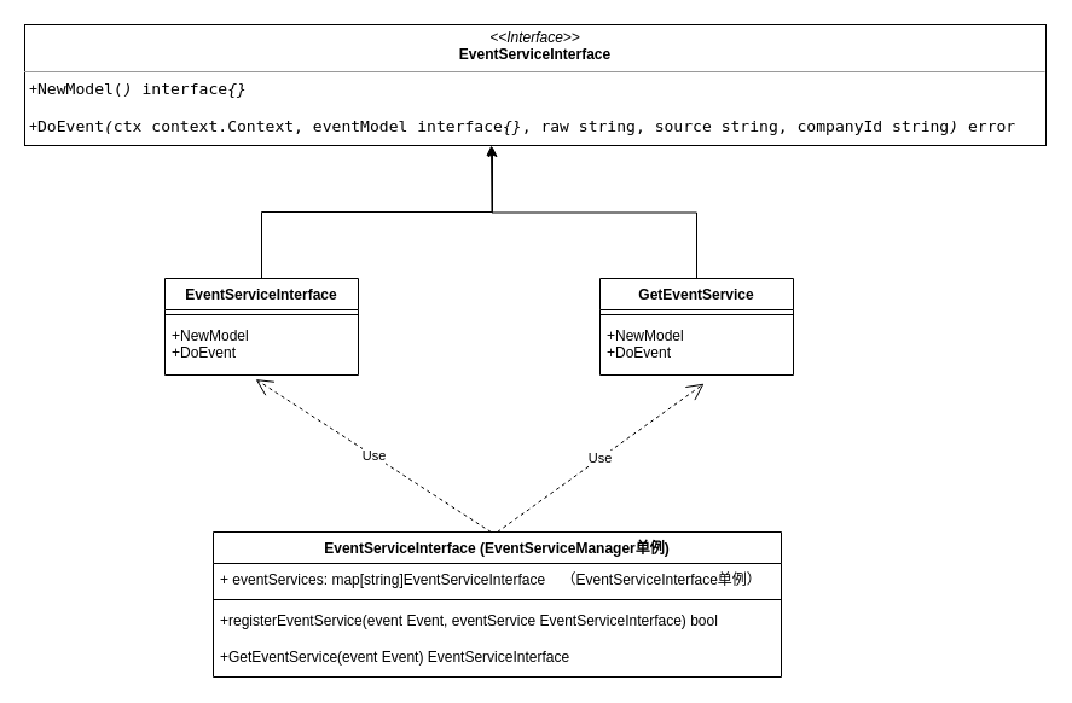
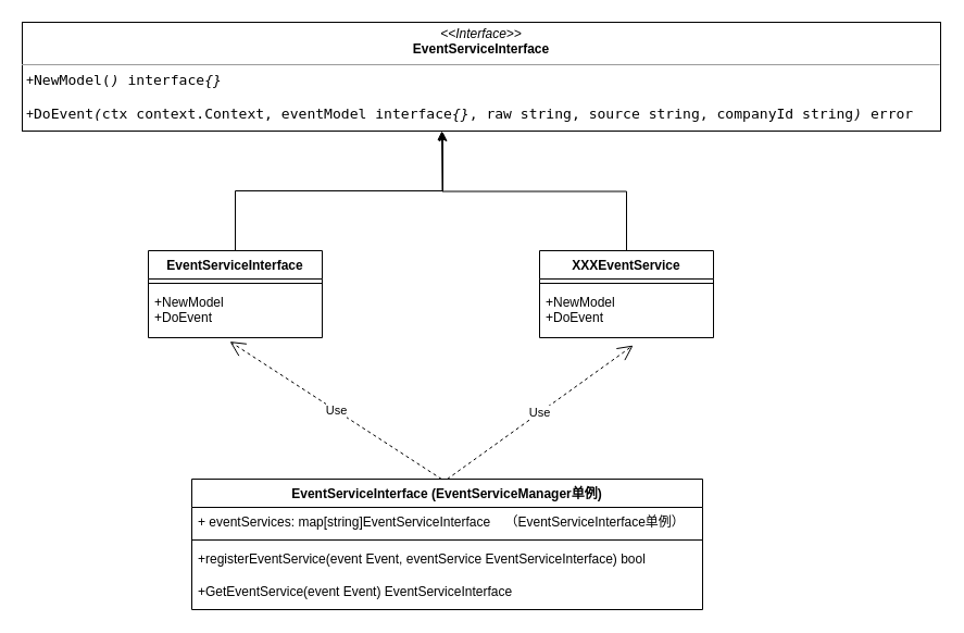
- <mxCell id="8" value="GetEventService" style="swimlane;fontStyle=1;align=center;verticalAlign=top;childLayout=stackLayout;horizontal=1;startSize=26;horizontalStack=0;resizeParent=1;resizeParentMax=0;resizeLast=0;collapsible=1;marginBottom=0;" parent="1" vertex="1"><mxGeometry x="496" y="230" width="160" height="80" as="geometry" /></mxCell>
+ <mxCell id="8" value="XXXEventService" style="swimlane;fontStyle=1;align=center;verticalAlign=top;childLayout=stackLayout;horizontal=1;startSize=26;horizontalStack=0;resizeParent=1;resizeParentMax=0;resizeLast=0;collapsible=1;marginBottom=0;" parent="1" vertex="1"><mxGeometry x="496" y="230" width="160" height="80" as="geometry" /></mxCell>
